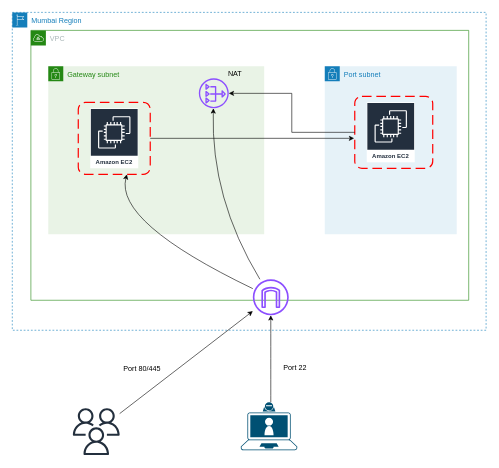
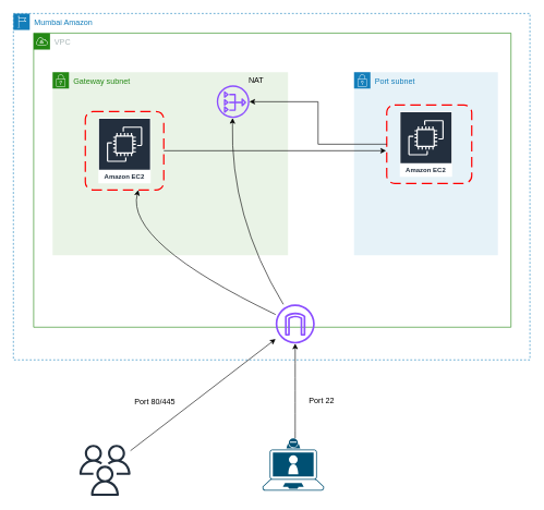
- <mxCell id="3" value="Mumbai Region" style="points=[[0,0],[0.25,0],[0.5,0],[0.75,0],[1,0],[1,0.25],[1,0.5],[1,0.75],[1,1],[0.75,1],[0.5,1],[0.25,1],[0,1],[0,0.75],[0,0.5],[0,0.25]];outlineConnect=0;gradientColor=none;html=1;whiteSpace=wrap;fontSize=12;fontStyle=0;container=1;pointerEvents=0;collapsible=0;recursiveResize=0;shape=mxgraph.aws4.group;grIcon=mxgraph.aws4.group_region;strokeColor=#147EBA;fillColor=none;verticalAlign=top;align=left;spacingLeft=30;fontColor=#147EBA;dashed=1;" vertex="1" parent="1"><mxGeometry x="20" y="20" width="790" height="530" as="geometry" /></mxCell>
+ <mxCell id="3" value="Mumbai Amazon" style="points=[[0,0],[0.25,0],[0.5,0],[0.75,0],[1,0],[1,0.25],[1,0.5],[1,0.75],[1,1],[0.75,1],[0.5,1],[0.25,1],[0,1],[0,0.75],[0,0.5],[0,0.25]];outlineConnect=0;gradientColor=none;html=1;whiteSpace=wrap;fontSize=12;fontStyle=0;container=1;pointerEvents=0;collapsible=0;recursiveResize=0;shape=mxgraph.aws4.group;grIcon=mxgraph.aws4.group_region;strokeColor=#147EBA;fillColor=none;verticalAlign=top;align=left;spacingLeft=30;fontColor=#147EBA;dashed=1;" vertex="1" parent="1"><mxGeometry x="20" y="20" width="790" height="530" as="geometry" /></mxCell>
